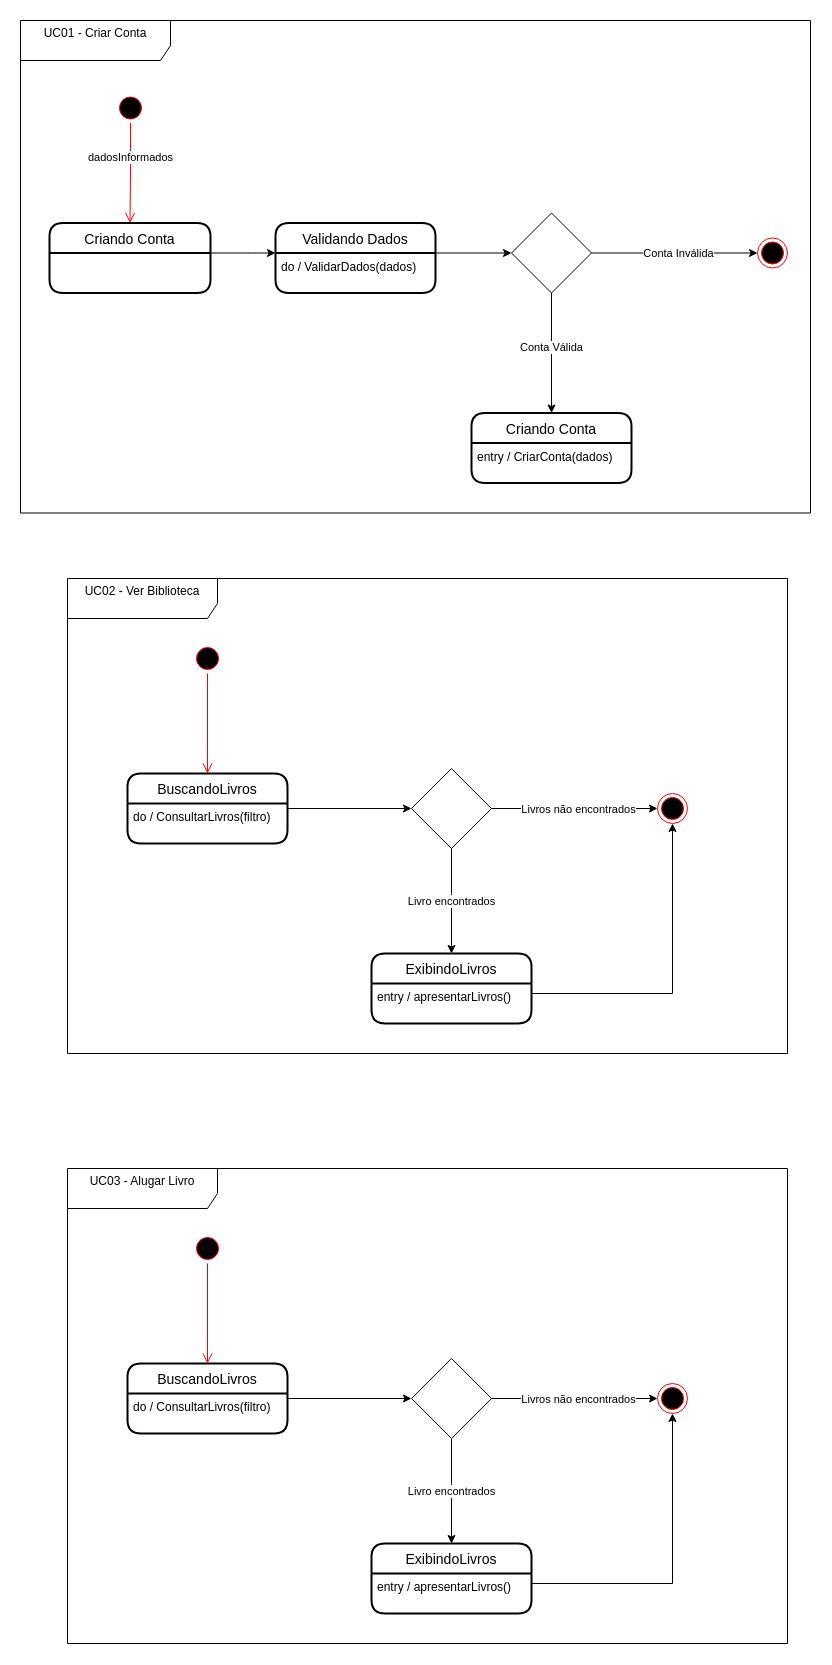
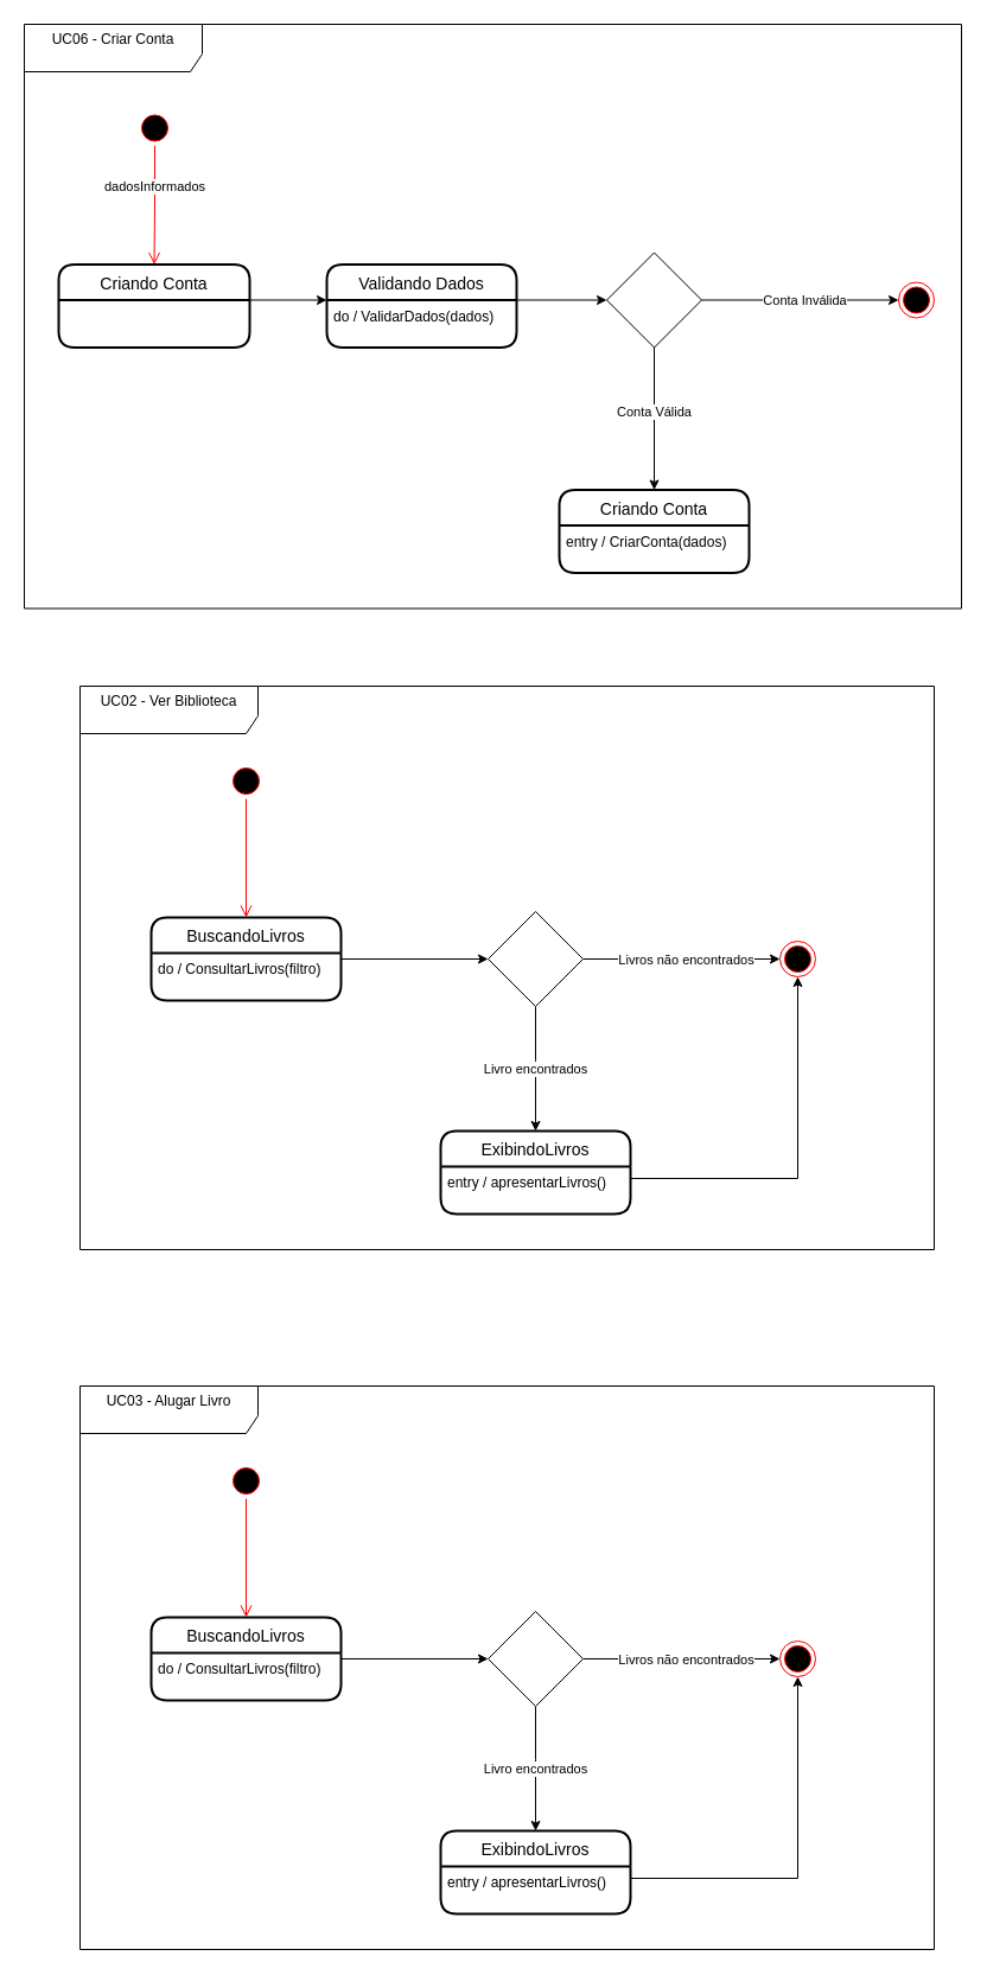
- <mxCell id="32" value="&lt;div&gt;UC01 - Criar Conta&lt;br&gt;&lt;/div&gt;&lt;div&gt;&lt;br&gt;&lt;/div&gt;" style="shape=umlFrame;whiteSpace=wrap;html=1;width=150;height=40;" vertex="1" parent="1"><mxGeometry x="20" y="20" width="790" height="492.5" as="geometry" /></mxCell>
+ <mxCell id="32" value="&lt;div&gt;UC06 - Criar Conta&lt;br&gt;&lt;/div&gt;&lt;div&gt;&lt;br&gt;&lt;/div&gt;" style="shape=umlFrame;whiteSpace=wrap;html=1;width=150;height=40;" vertex="1" parent="1"><mxGeometry x="20" y="20" width="790" height="492.5" as="geometry" /></mxCell>
